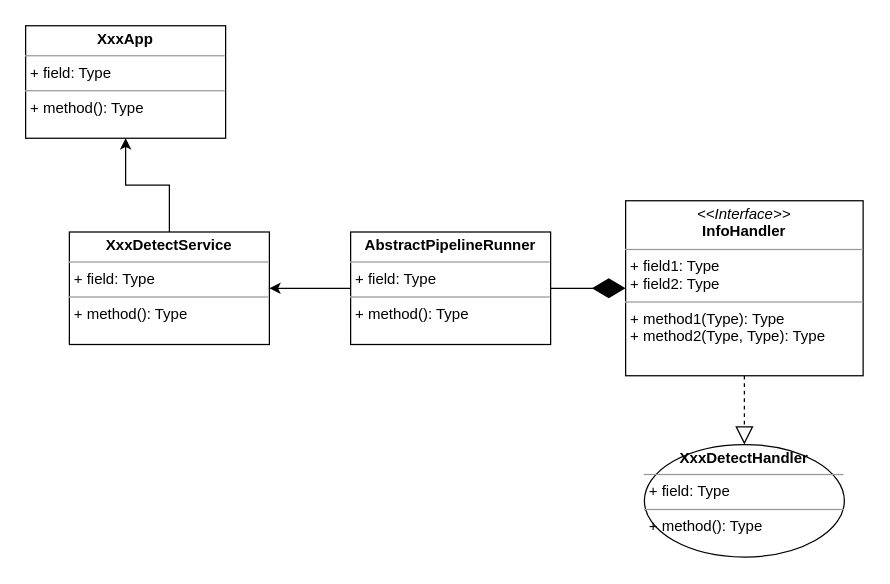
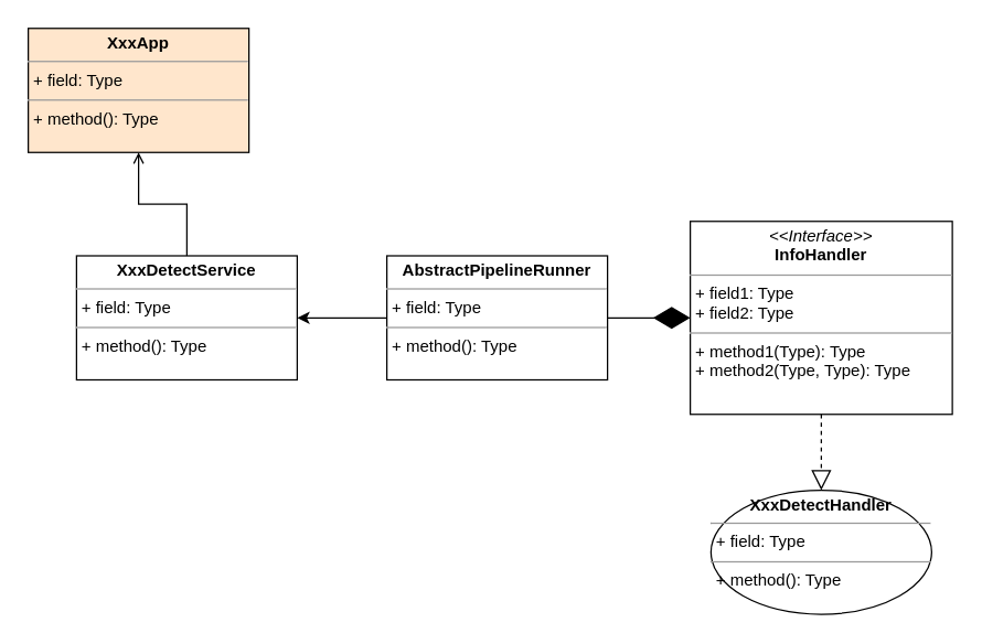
- <mxCell id="4" value="&lt;p style=&quot;margin: 0px ; margin-top: 4px ; text-align: center&quot;&gt;&lt;b&gt;XxxApp&lt;/b&gt;&lt;/p&gt;&lt;hr size=&quot;1&quot;&gt;&lt;p style=&quot;margin: 0px ; margin-left: 4px&quot;&gt;+ field: Type&lt;/p&gt;&lt;hr size=&quot;1&quot;&gt;&lt;p style=&quot;margin: 0px ; margin-left: 4px&quot;&gt;+ method(): Type&lt;/p&gt;" style="verticalAlign=top;align=left;overflow=fill;fontSize=12;fontFamily=Helvetica;html=1;" vertex="1" parent="1"><mxGeometry x="20" y="20" width="160" height="90" as="geometry" /></mxCell>
+ <mxCell id="4" value="&lt;p style=&quot;margin: 0px ; margin-top: 4px ; text-align: center&quot;&gt;&lt;b&gt;XxxApp&lt;/b&gt;&lt;/p&gt;&lt;hr size=&quot;1&quot;&gt;&lt;p style=&quot;margin: 0px ; margin-left: 4px&quot;&gt;+ field: Type&lt;/p&gt;&lt;hr size=&quot;1&quot;&gt;&lt;p style=&quot;margin: 0px ; margin-left: 4px&quot;&gt;+ method(): Type&lt;/p&gt;" style="verticalAlign=top;align=left;overflow=fill;fontSize=12;fontFamily=Helvetica;html=1;fillColor=#ffe6cc;" vertex="1" parent="1"><mxGeometry x="20" y="20" width="160" height="90" as="geometry" /></mxCell>
- <mxCell id="7" style="edgeStyle=orthogonalEdgeStyle;rounded=0;orthogonalLoop=1;jettySize=auto;html=1;exitX=0.5;exitY=0;exitDx=0;exitDy=0;" edge="1" parent="1" source="8" target="4"><mxGeometry relative="1" as="geometry" /></mxCell>
+ <mxCell id="7" style="edgeStyle=orthogonalEdgeStyle;rounded=0;orthogonalLoop=1;jettySize=auto;html=1;exitX=0.5;exitY=0;exitDx=0;exitDy=0;endArrow=open;" edge="1" parent="1" source="8" target="4"><mxGeometry relative="1" as="geometry" /></mxCell>
